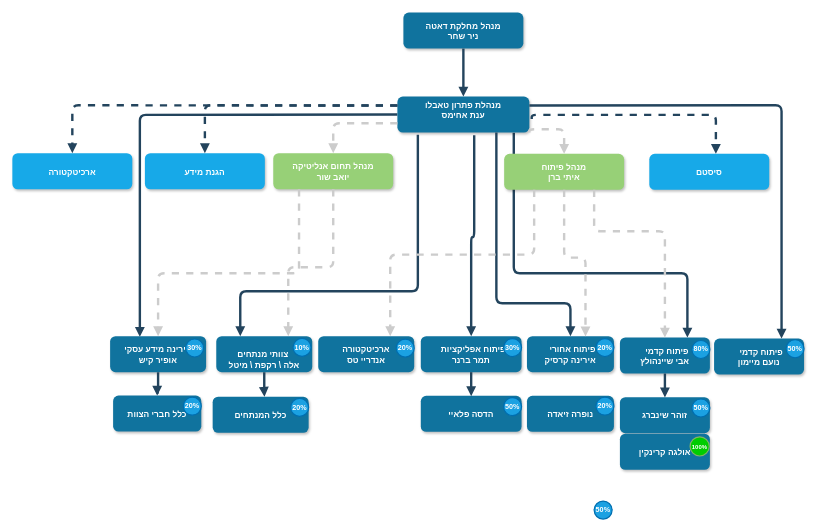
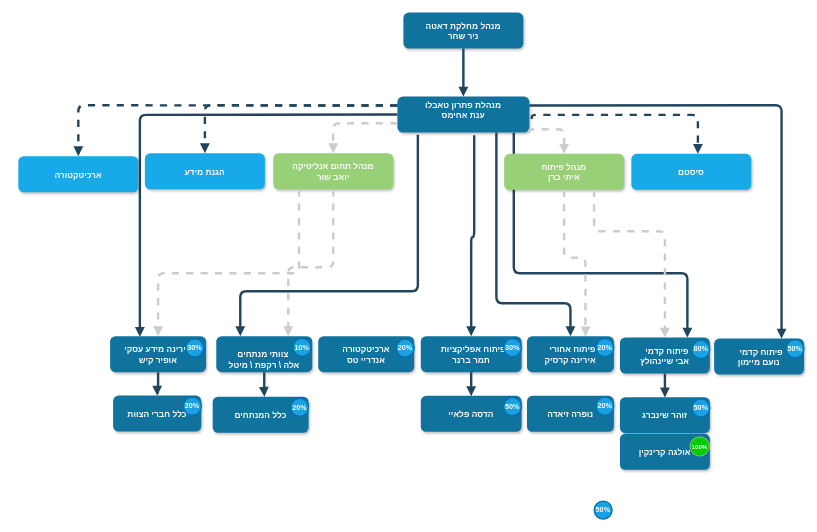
- <mxCell id="15" value="ארכיטקטורה" style="rounded=1;fillColor=#17A9E8;strokeColor=none;shadow=1;gradientColor=none;fontStyle=1;fontColor=#FFFFFF;fontSize=14;" parent="1" vertex="1"><mxGeometry x="20" y="255" width="200" height="60" as="geometry" /></mxCell>
+ <mxCell id="15" value="ארכיטקטורה" style="rounded=1;fillColor=#17A9E8;strokeColor=none;shadow=1;gradientColor=none;fontStyle=1;fontColor=#FFFFFF;fontSize=14;" parent="1" vertex="1"><mxGeometry x="30" y="260" width="200" height="60" as="geometry" /></mxCell>
- <mxCell id="18" value="סיסטם" style="rounded=1;fillColor=#17A9E8;strokeColor=none;shadow=1;gradientColor=none;fontStyle=1;fontColor=#FFFFFF;fontSize=14;" parent="1" vertex="1"><mxGeometry x="1082" y="256" width="200" height="60" as="geometry" /></mxCell>
+ <mxCell id="18" value="סיסטם" style="rounded=1;fillColor=#17A9E8;strokeColor=none;shadow=1;gradientColor=none;fontStyle=1;fontColor=#FFFFFF;fontSize=14;" parent="1" vertex="1"><mxGeometry x="1052" y="256" width="200" height="60" as="geometry" /></mxCell>
- <mxCell id="31" value="" style="edgeStyle=elbowEdgeStyle;elbow=vertical;strokeWidth=4;endArrow=block;endFill=1;fontStyle=1;dashed=1;strokeColor=#CCCCCC;exitX=0.25;exitY=1;exitDx=0;exitDy=0;entryX=0.75;entryY=0;entryDx=0;entryDy=0;" edge="1" parent="1" source="8" target="12"><mxGeometry x="32" y="395.5" width="100" height="100" as="geometry"><mxPoint x="640" y="310" as="sourcePoint" /><mxPoint x="800" y="560" as="targetPoint" /><Array as="points"><mxPoint x="660" y="424" /></Array></mxGeometry></mxCell>
